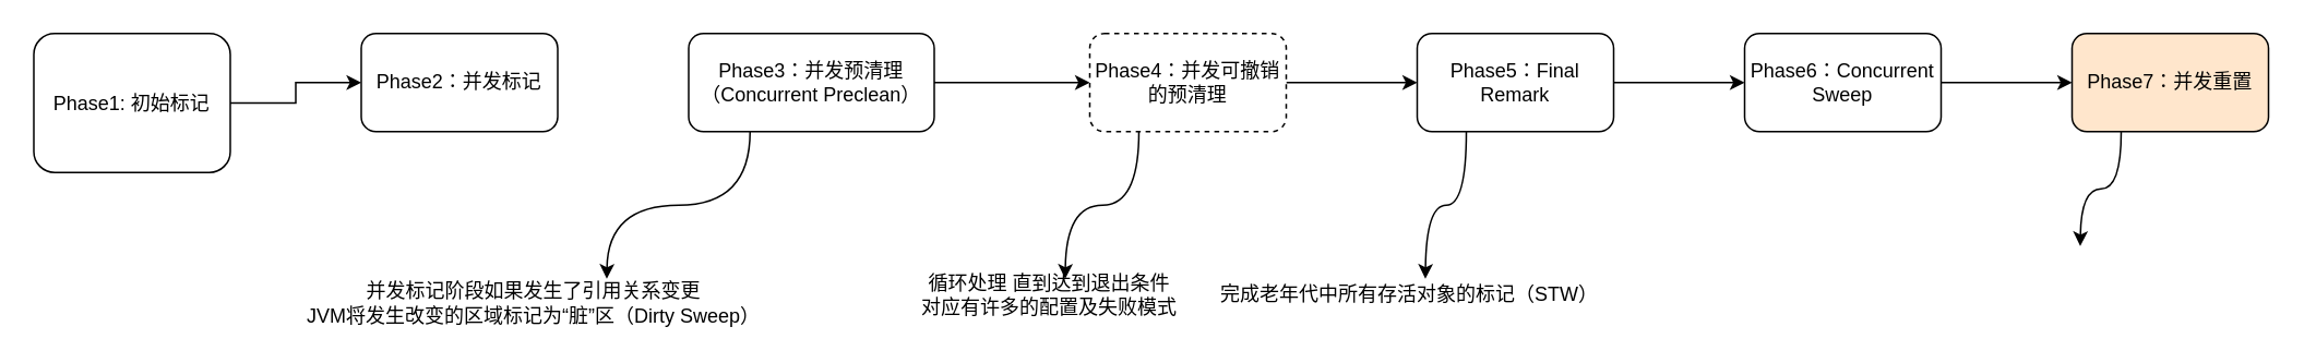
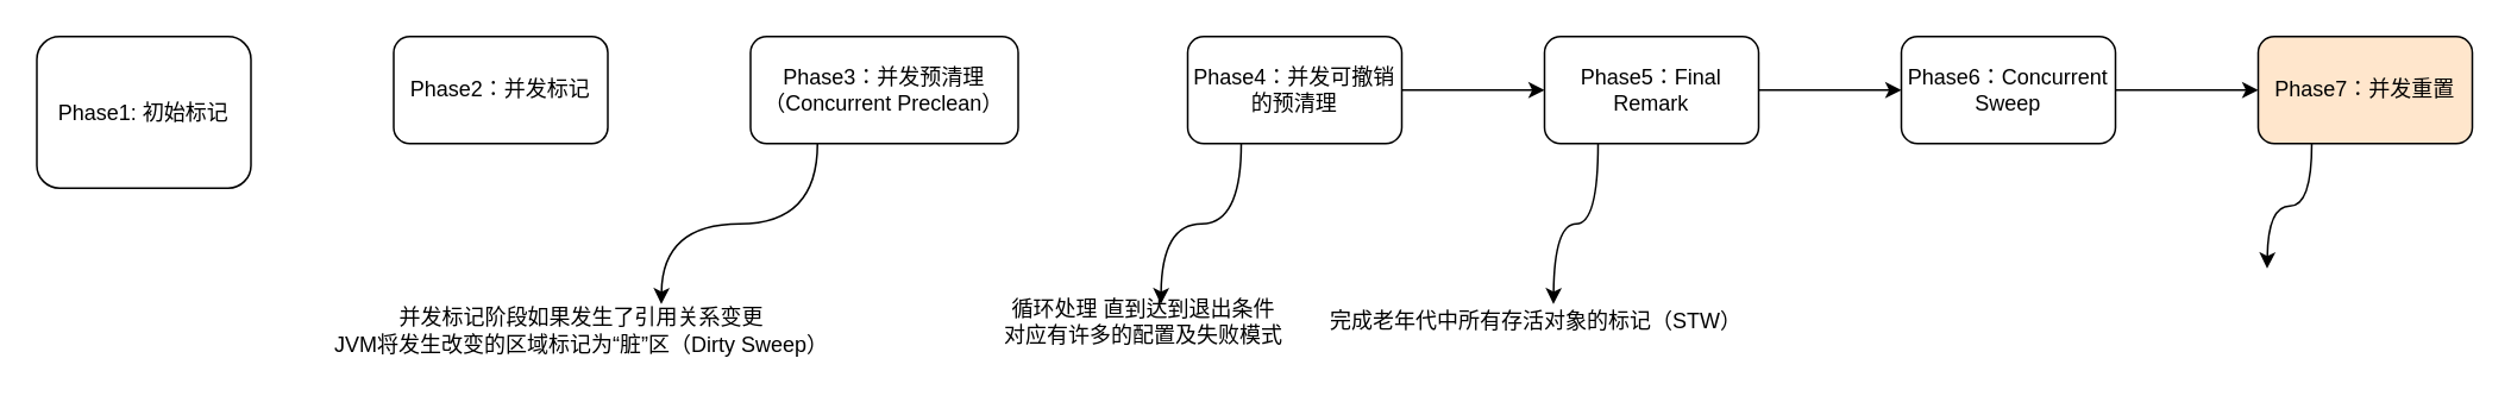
- <mxCell id="5" value="" style="edgeStyle=orthogonalEdgeStyle;rounded=0;orthogonalLoop=1;jettySize=auto;html=1;" edge="1" parent="1" source="7" target="10"><mxGeometry relative="1" as="geometry" /></mxCell>
- <mxCell id="10" value="Phase4：并发可撤销的预清理" style="whiteSpace=wrap;html=1;rounded=1;dashed=1;" vertex="1" parent="1"><mxGeometry x="665" y="20" width="120" height="60" as="geometry" /></mxCell>
+ <mxCell id="10" value="Phase4：并发可撤销的预清理" style="whiteSpace=wrap;html=1;rounded=1;" vertex="1" parent="1"><mxGeometry x="665" y="20" width="120" height="60" as="geometry" /></mxCell>
- <mxCell id="2" value="" style="edgeStyle=orthogonalEdgeStyle;rounded=0;orthogonalLoop=1;jettySize=auto;html=1;" edge="1" parent="1" source="3" target="4"><mxGeometry relative="1" as="geometry" /></mxCell>
